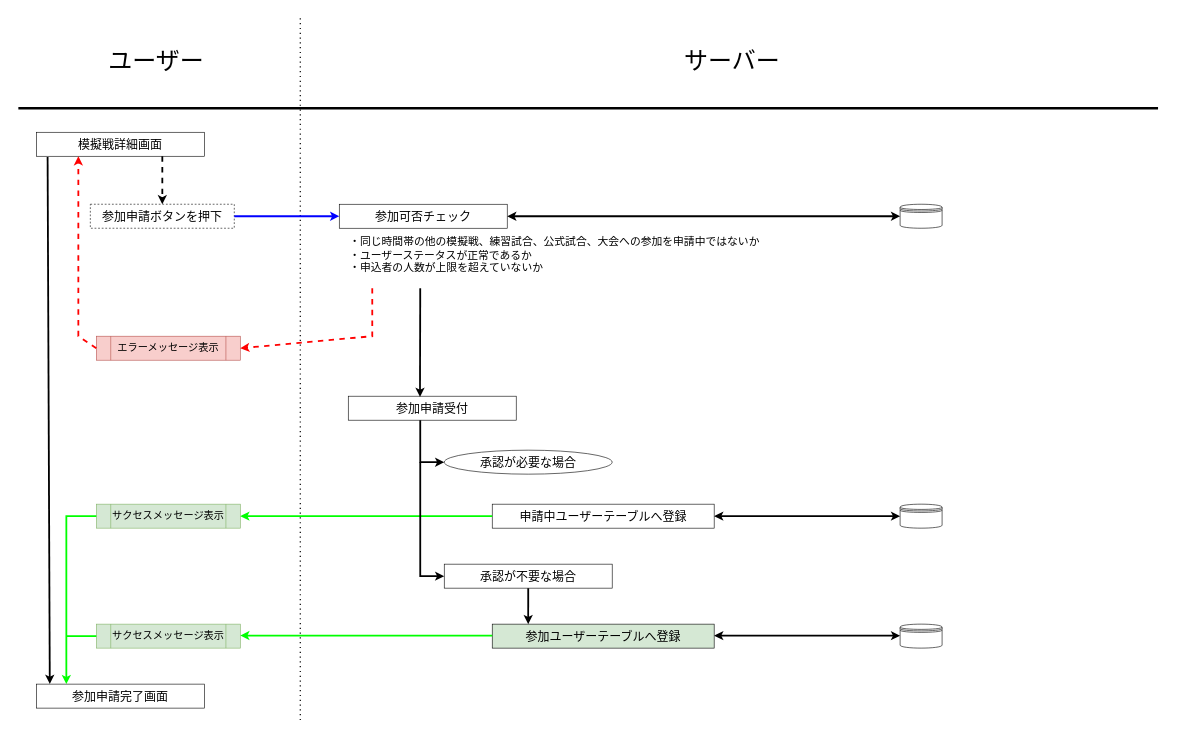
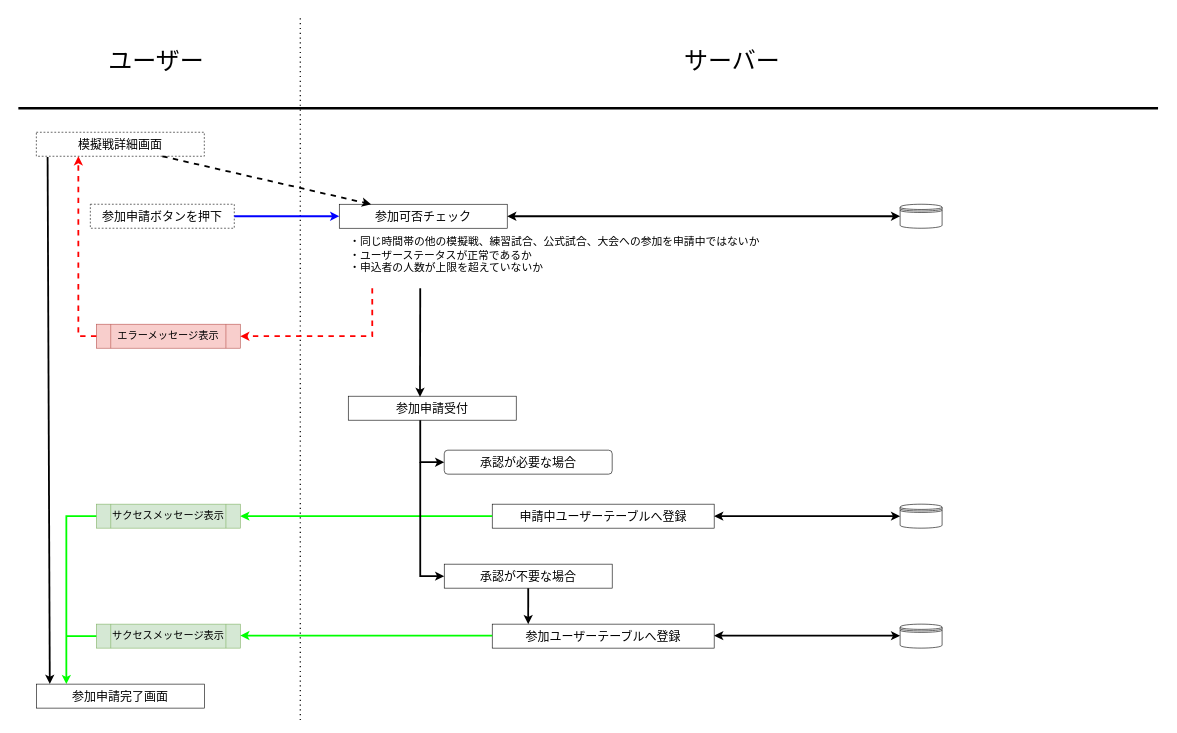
- <mxCell id="10" value="模擬戦詳細画面" style="rounded=0;whiteSpace=wrap;html=1;fontSize=20;" vertex="1" parent="1"><mxGeometry x="60" y="220" width="280" height="40" as="geometry" /></mxCell>
+ <mxCell id="10" value="模擬戦詳細画面" style="rounded=0;whiteSpace=wrap;html=1;fontSize=20;dashed=1;" vertex="1" parent="1"><mxGeometry x="60" y="220" width="280" height="40" as="geometry" /></mxCell>
- <mxCell id="11" value="" style="endArrow=classic;html=1;rounded=0;fontSize=20;strokeColor=#000000;strokeWidth=3;entryX=0.5;entryY=0;entryDx=0;entryDy=0;exitX=0.75;exitY=1;exitDx=0;exitDy=0;dashed=1;" edge="1" parent="1" source="10" target="6"><mxGeometry width="50" height="50" relative="1" as="geometry"><mxPoint x="360" y="200" as="sourcePoint" /><mxPoint x="660" y="500" as="targetPoint" /></mxGeometry></mxCell>
+ <mxCell id="11" value="" style="endArrow=classic;html=1;rounded=0;fontSize=20;strokeColor=#000000;strokeWidth=3;exitX=0.75;exitY=1;exitDx=0;exitDy=0;dashed=1;" edge="1" parent="1" source="10" target="8"><mxGeometry width="50" height="50" relative="1" as="geometry"><mxPoint x="360" y="200" as="sourcePoint" /><mxPoint x="660" y="500" as="targetPoint" /></mxGeometry></mxCell>
- <mxCell id="12" value="エラーメッセージ表示" style="shape=process;whiteSpace=wrap;html=1;backgroundOutline=1;fontSize=17;fillColor=#f8cecc;strokeColor=#b85450;" vertex="1" parent="1"><mxGeometry x="160" y="560" width="240" height="40" as="geometry" /></mxCell>
+ <mxCell id="12" value="エラーメッセージ表示" style="shape=process;whiteSpace=wrap;html=1;backgroundOutline=1;fontSize=17;fillColor=#f8cecc;strokeColor=#b85450;" vertex="1" parent="1"><mxGeometry x="160" y="540" width="240" height="40" as="geometry" /></mxCell>
- <mxCell id="19" value="承認が必要な場合" style="ellipse;whiteSpace=wrap;html=1;fontSize=20;" vertex="1" parent="1"><mxGeometry x="740" y="750" width="280" height="40" as="geometry" /></mxCell>
+ <mxCell id="19" value="承認が必要な場合" style="rounded=1;whiteSpace=wrap;html=1;fontSize=20;" vertex="1" parent="1"><mxGeometry x="740" y="750" width="280" height="40" as="geometry" /></mxCell>
- <mxCell id="22" value="参加ユーザーテーブルへ登録" style="rounded=0;whiteSpace=wrap;html=1;fontSize=20;fillColor=#d5e8d4;" vertex="1" parent="1"><mxGeometry x="820" y="1040" width="370" height="40" as="geometry" /></mxCell>
+ <mxCell id="22" value="参加ユーザーテーブルへ登録" style="rounded=0;whiteSpace=wrap;html=1;fontSize=20;" vertex="1" parent="1"><mxGeometry x="820" y="1040" width="370" height="40" as="geometry" /></mxCell>
